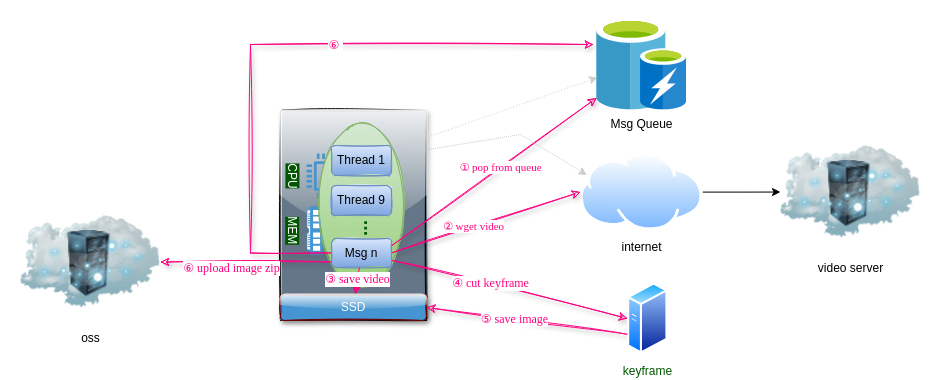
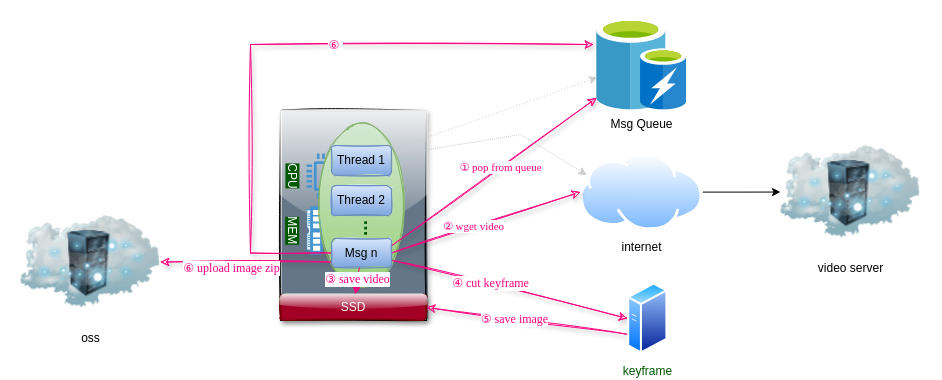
- <mxCell id="17" value="Thread 9" style="rounded=1;whiteSpace=wrap;html=1;gradientColor=#7ea6e0;fillColor=#dae8fc;strokeColor=#6c8ebf;sketch=1;" vertex="1" parent="1"><mxGeometry x="331" y="185" width="60" height="30" as="geometry" /></mxCell>
+ <mxCell id="17" value="Thread 2" style="rounded=1;whiteSpace=wrap;html=1;gradientColor=#7ea6e0;fillColor=#dae8fc;strokeColor=#6c8ebf;sketch=1;" vertex="1" parent="1"><mxGeometry x="331" y="185" width="60" height="30" as="geometry" /></mxCell>
- <mxCell id="25" value="SSD" style="rounded=1;whiteSpace=wrap;html=1;fillColor=#4495d1;strokeColor=#6F0000;fontColor=#ffffff;sketch=1;shadow=1;glass=1;fillStyle=solid;" vertex="1" parent="1"><mxGeometry x="280" y="294" width="146" height="26" as="geometry" /></mxCell>
+ <mxCell id="25" value="SSD" style="rounded=1;whiteSpace=wrap;html=1;fillColor=#a20025;strokeColor=#6F0000;fontColor=#ffffff;sketch=1;shadow=1;glass=1;fillStyle=solid;" vertex="1" parent="1"><mxGeometry x="280" y="294" width="146" height="26" as="geometry" /></mxCell>
